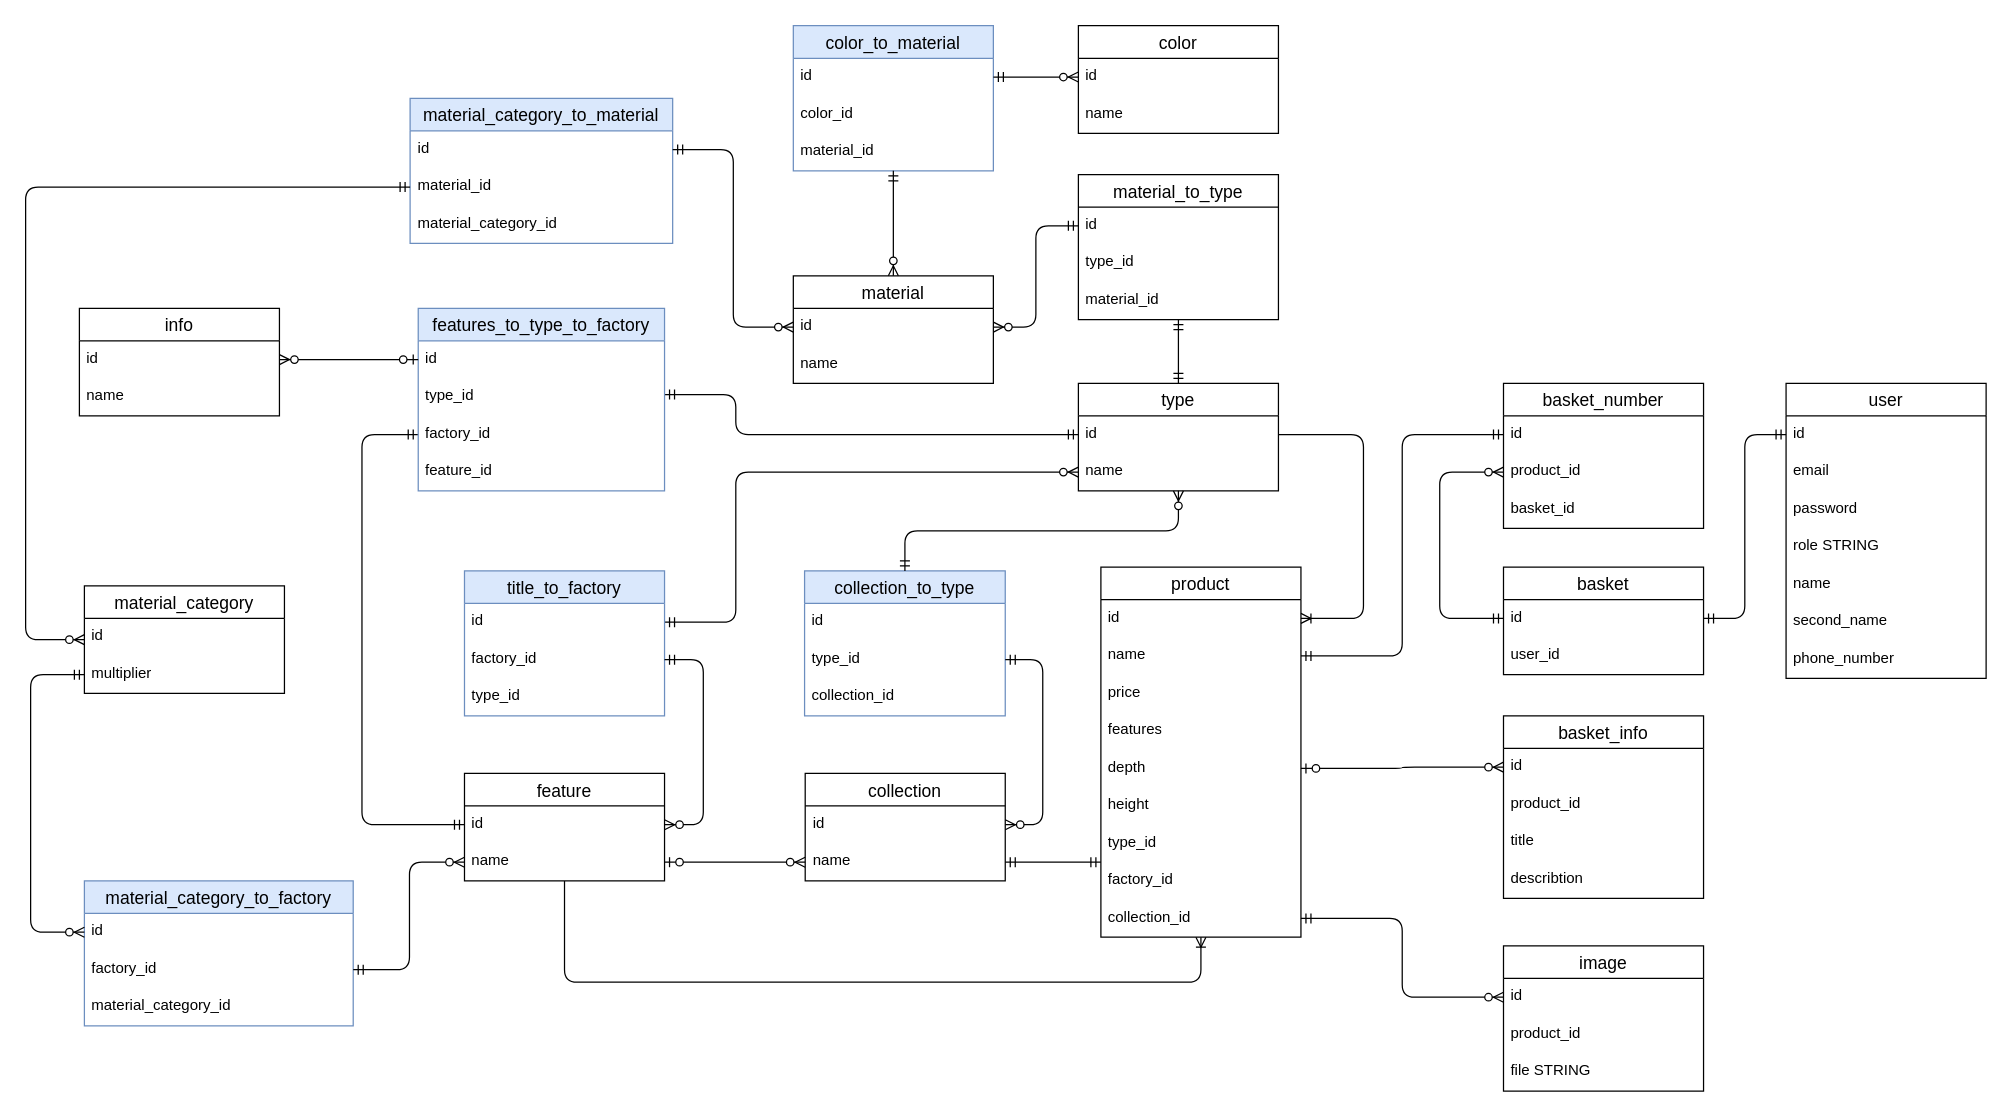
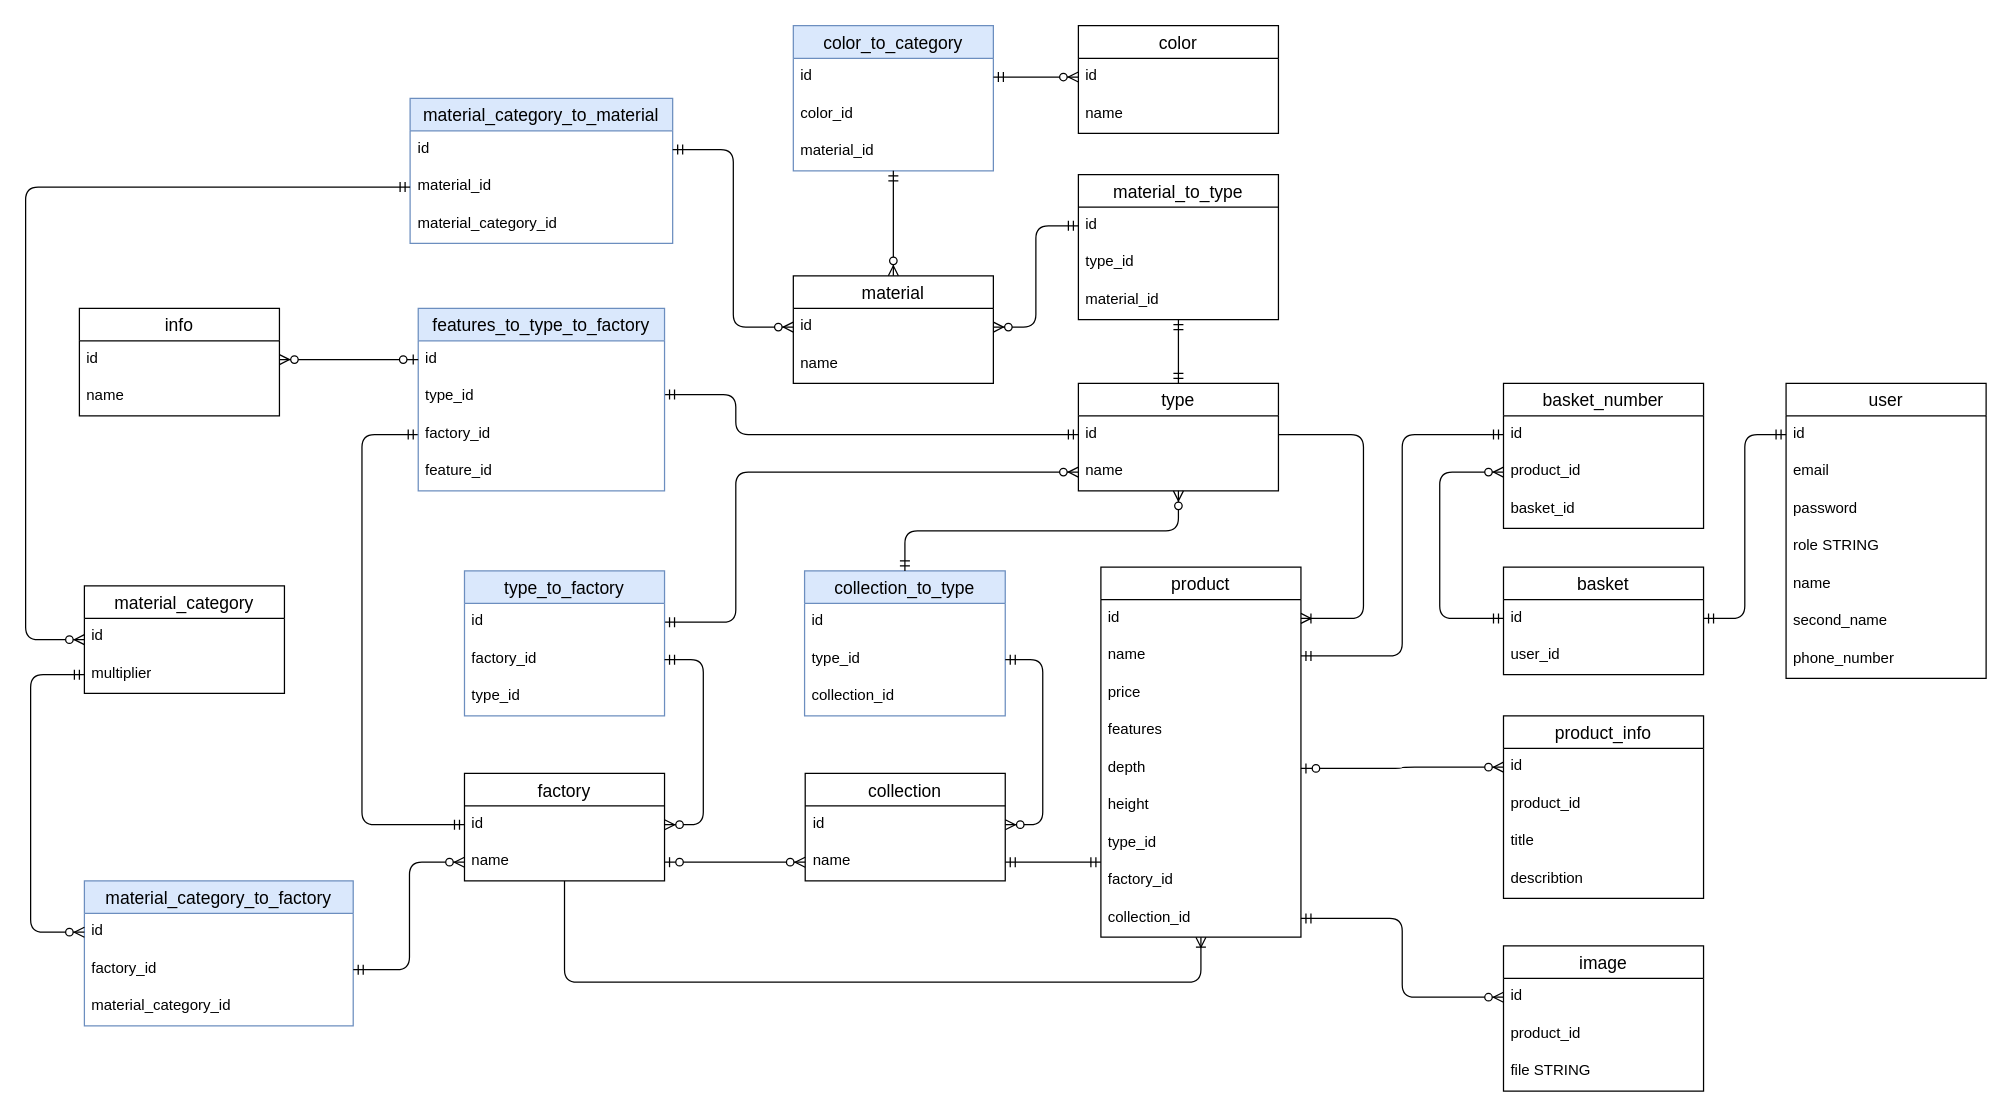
- <mxCell id="80" value="color_to_material" style="swimlane;fontStyle=0;childLayout=stackLayout;horizontal=1;startSize=26;horizontalStack=0;resizeParent=1;resizeParentMax=0;resizeLast=0;collapsible=1;marginBottom=0;align=center;fontSize=14;fillColor=#dae8fc;strokeColor=#6c8ebf;" vertex="1" parent="1"><mxGeometry x="634" y="20" width="160" height="116" as="geometry" /></mxCell>
+ <mxCell id="80" value="color_to_category" style="swimlane;fontStyle=0;childLayout=stackLayout;horizontal=1;startSize=26;horizontalStack=0;resizeParent=1;resizeParentMax=0;resizeLast=0;collapsible=1;marginBottom=0;align=center;fontSize=14;fillColor=#dae8fc;strokeColor=#6c8ebf;" vertex="1" parent="1"><mxGeometry x="634" y="20" width="160" height="116" as="geometry" /></mxCell>
- <mxCell id="103" value="title_to_factory" style="swimlane;fontStyle=0;childLayout=stackLayout;horizontal=1;startSize=26;horizontalStack=0;resizeParent=1;resizeParentMax=0;resizeLast=0;collapsible=1;marginBottom=0;align=center;fontSize=14;fillColor=#dae8fc;strokeColor=#6c8ebf;" vertex="1" parent="1"><mxGeometry x="371" y="456" width="160" height="116" as="geometry" /></mxCell>
+ <mxCell id="103" value="type_to_factory" style="swimlane;fontStyle=0;childLayout=stackLayout;horizontal=1;startSize=26;horizontalStack=0;resizeParent=1;resizeParentMax=0;resizeLast=0;collapsible=1;marginBottom=0;align=center;fontSize=14;fillColor=#dae8fc;strokeColor=#6c8ebf;" vertex="1" parent="1"><mxGeometry x="371" y="456" width="160" height="116" as="geometry" /></mxCell>
- <mxCell id="30" value="basket_info" style="swimlane;fontStyle=0;childLayout=stackLayout;horizontal=1;startSize=26;horizontalStack=0;resizeParent=1;resizeParentMax=0;resizeLast=0;collapsible=1;marginBottom=0;align=center;fontSize=14;" parent="1" vertex="1"><mxGeometry x="1202" y="572" width="160" height="146" as="geometry" /></mxCell>
+ <mxCell id="30" value="product_info" style="swimlane;fontStyle=0;childLayout=stackLayout;horizontal=1;startSize=26;horizontalStack=0;resizeParent=1;resizeParentMax=0;resizeLast=0;collapsible=1;marginBottom=0;align=center;fontSize=14;" parent="1" vertex="1"><mxGeometry x="1202" y="572" width="160" height="146" as="geometry" /></mxCell>
- <mxCell id="23" value="feature" style="swimlane;fontStyle=0;childLayout=stackLayout;horizontal=1;startSize=26;horizontalStack=0;resizeParent=1;resizeParentMax=0;resizeLast=0;collapsible=1;marginBottom=0;align=center;fontSize=14;" parent="1" vertex="1"><mxGeometry x="371" y="618" width="160" height="86" as="geometry" /></mxCell>
+ <mxCell id="23" value="factory" style="swimlane;fontStyle=0;childLayout=stackLayout;horizontal=1;startSize=26;horizontalStack=0;resizeParent=1;resizeParentMax=0;resizeLast=0;collapsible=1;marginBottom=0;align=center;fontSize=14;" parent="1" vertex="1"><mxGeometry x="371" y="618" width="160" height="86" as="geometry" /></mxCell>
